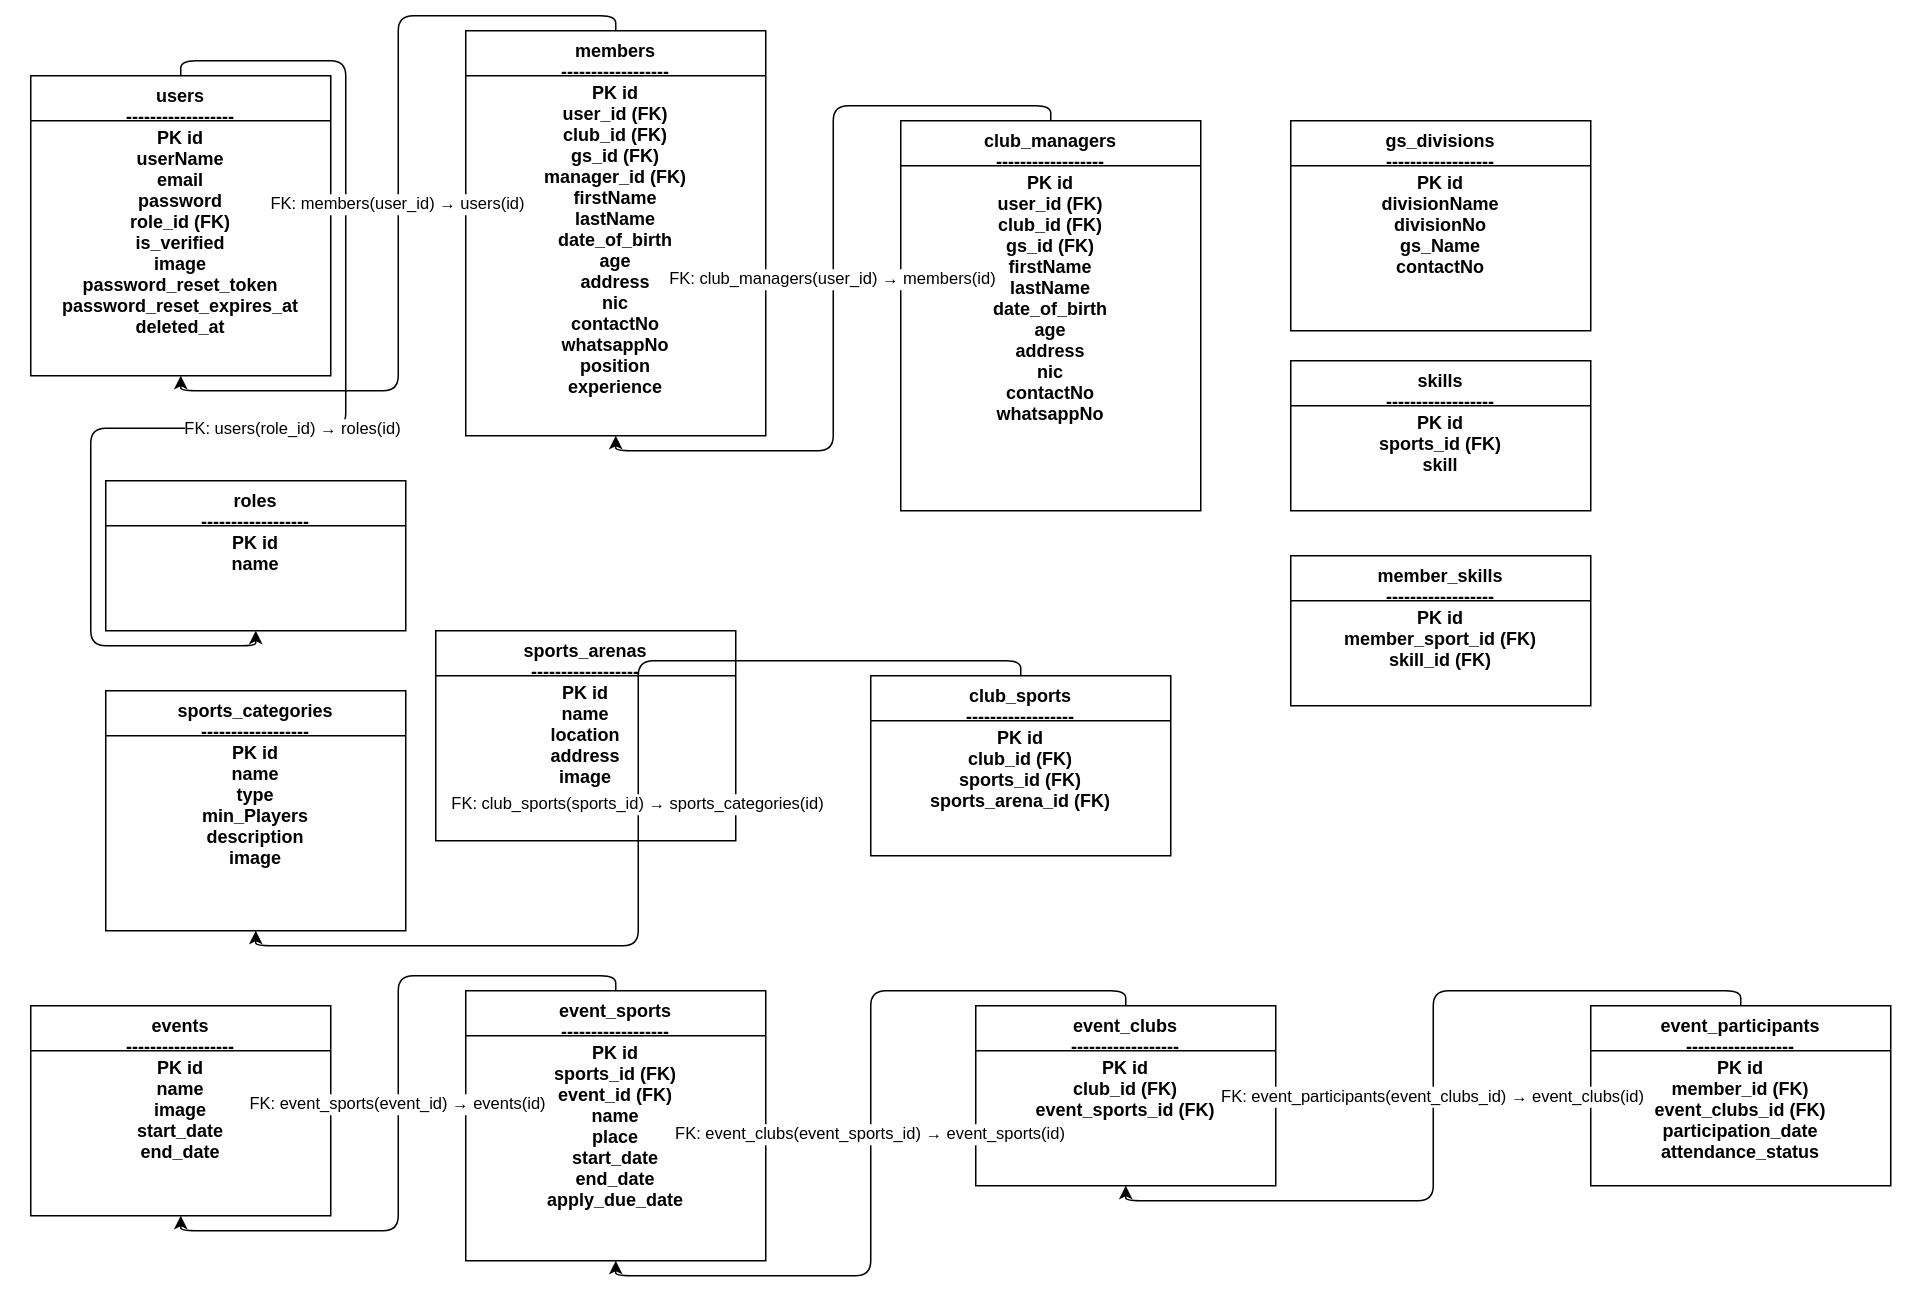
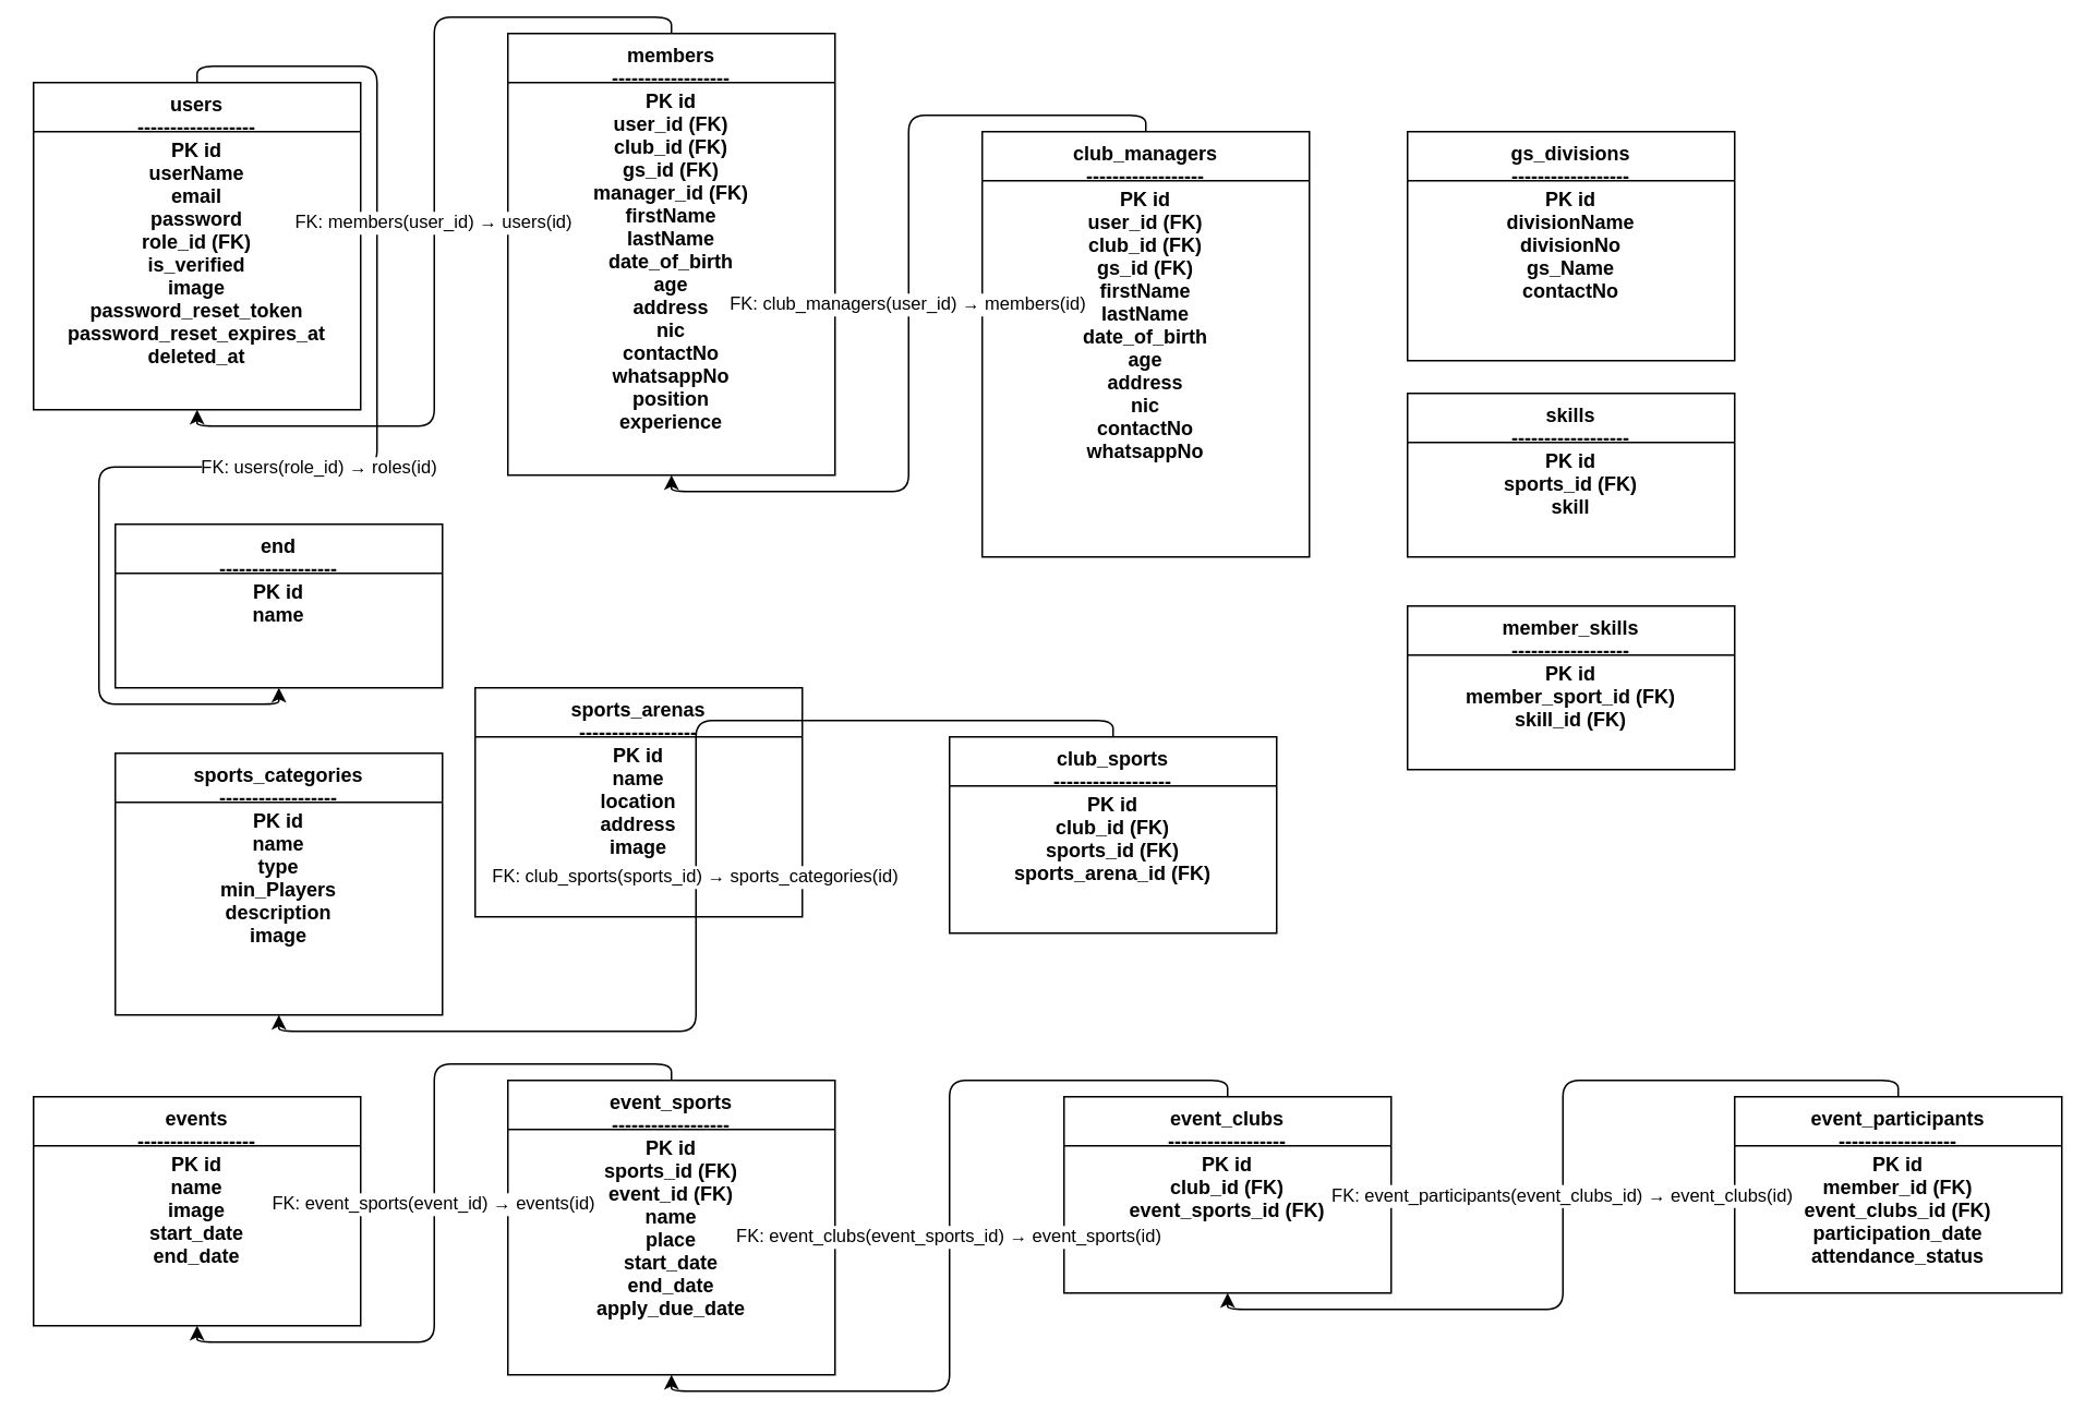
- <mxCell id="3" value="roles&#10;------------------&#10;PK id&#10;name" style="shape=table;startSize=30;container=1;collapsible=1;childLayout=tableLayout;fixedRows=1;rowLines=0;fontStyle=1;align=center;resizeLast=1;verticalAlign=top;" parent="1" vertex="1"><mxGeometry x="70" y="320" width="200" height="100" as="geometry" /></mxCell>
+ <mxCell id="3" value="end&#10;------------------&#10;PK id&#10;name" style="shape=table;startSize=30;container=1;collapsible=1;childLayout=tableLayout;fixedRows=1;rowLines=0;fontStyle=1;align=center;resizeLast=1;verticalAlign=top;" parent="1" vertex="1"><mxGeometry x="70" y="320" width="200" height="100" as="geometry" /></mxCell>
